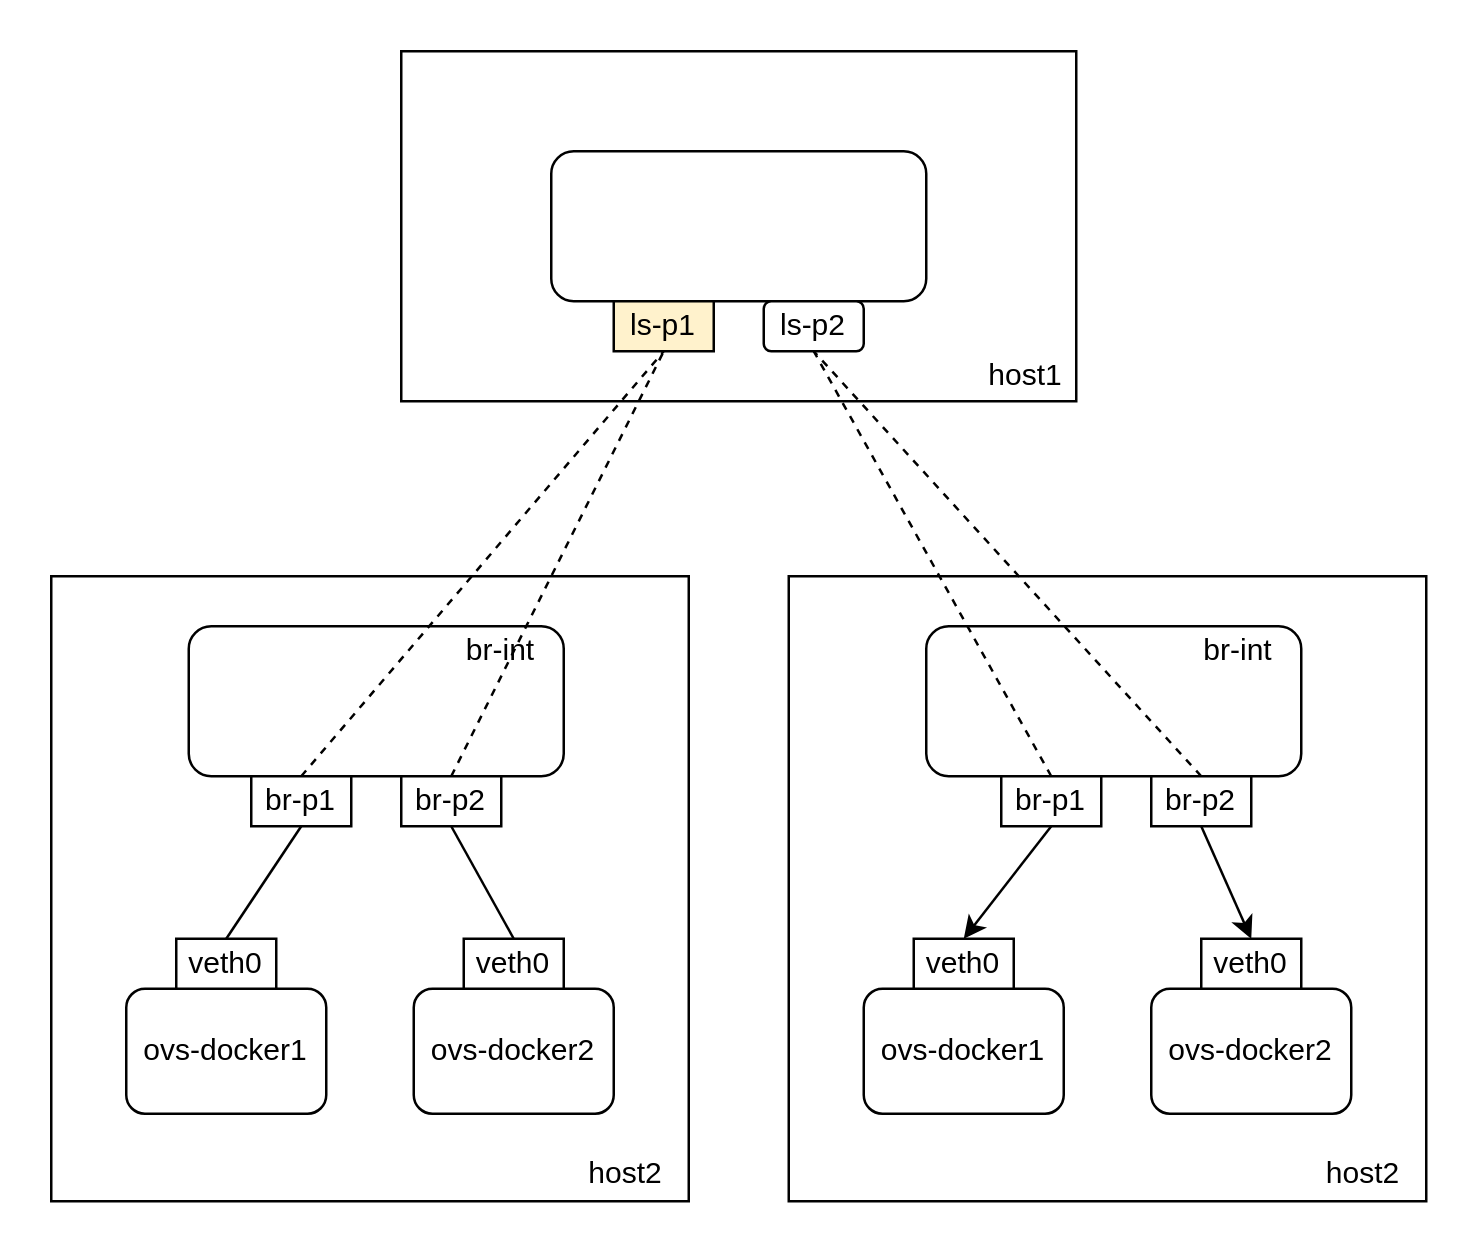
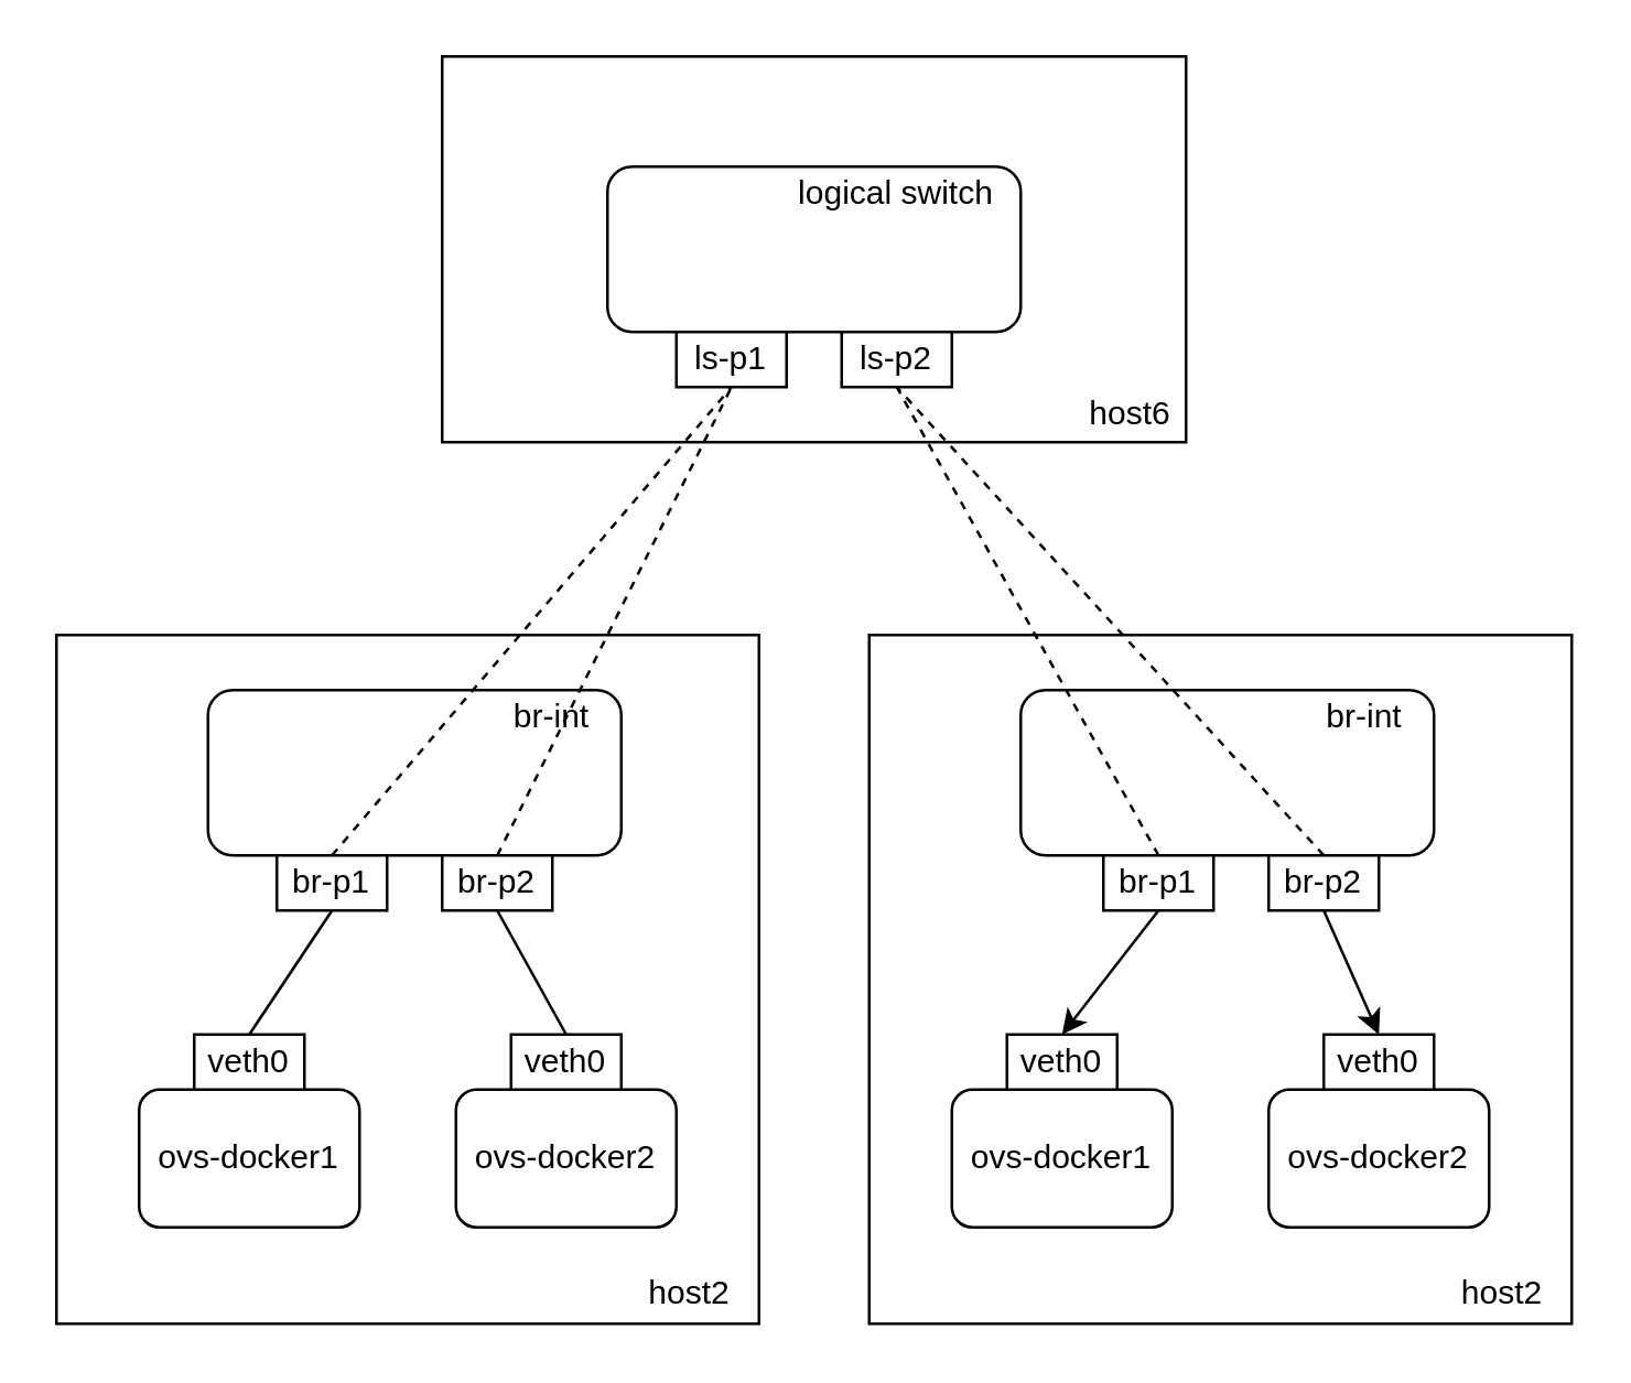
+ <mxCell id="13" value="logical switch" style="text;html=1;strokeColor=none;fillColor=none;align=center;verticalAlign=middle;whiteSpace=wrap;rounded=0;" vertex="1" parent="1"><mxGeometry x="285" y="60" width="80" height="20" as="geometry" /></mxCell>
- <mxCell id="14" value="ls-p1" style="rounded=0;whiteSpace=wrap;html=1;fillColor=#fff2cc;" vertex="1" parent="1"><mxGeometry x="245" y="120" width="40" height="20" as="geometry" /></mxCell>
+ <mxCell id="14" value="ls-p1" style="rounded=0;whiteSpace=wrap;html=1;" vertex="1" parent="1"><mxGeometry x="245" y="120" width="40" height="20" as="geometry" /></mxCell>
- <mxCell id="15" value="ls-p2" style="whiteSpace=wrap;html=1;rounded=1;" vertex="1" parent="1"><mxGeometry x="305" y="120" width="40" height="20" as="geometry" /></mxCell>
+ <mxCell id="15" value="ls-p2" style="rounded=0;whiteSpace=wrap;html=1;" vertex="1" parent="1"><mxGeometry x="305" y="120" width="40" height="20" as="geometry" /></mxCell>
- <mxCell id="3" value="host1" style="text;html=1;strokeColor=none;fillColor=none;align=center;verticalAlign=middle;whiteSpace=wrap;rounded=0;" vertex="1" parent="1"><mxGeometry x="390" y="140" width="40" height="20" as="geometry" /></mxCell>
+ <mxCell id="3" value="host6" style="text;html=1;strokeColor=none;fillColor=none;align=center;verticalAlign=middle;whiteSpace=wrap;rounded=0;" vertex="1" parent="1"><mxGeometry x="390" y="140" width="40" height="20" as="geometry" /></mxCell>
